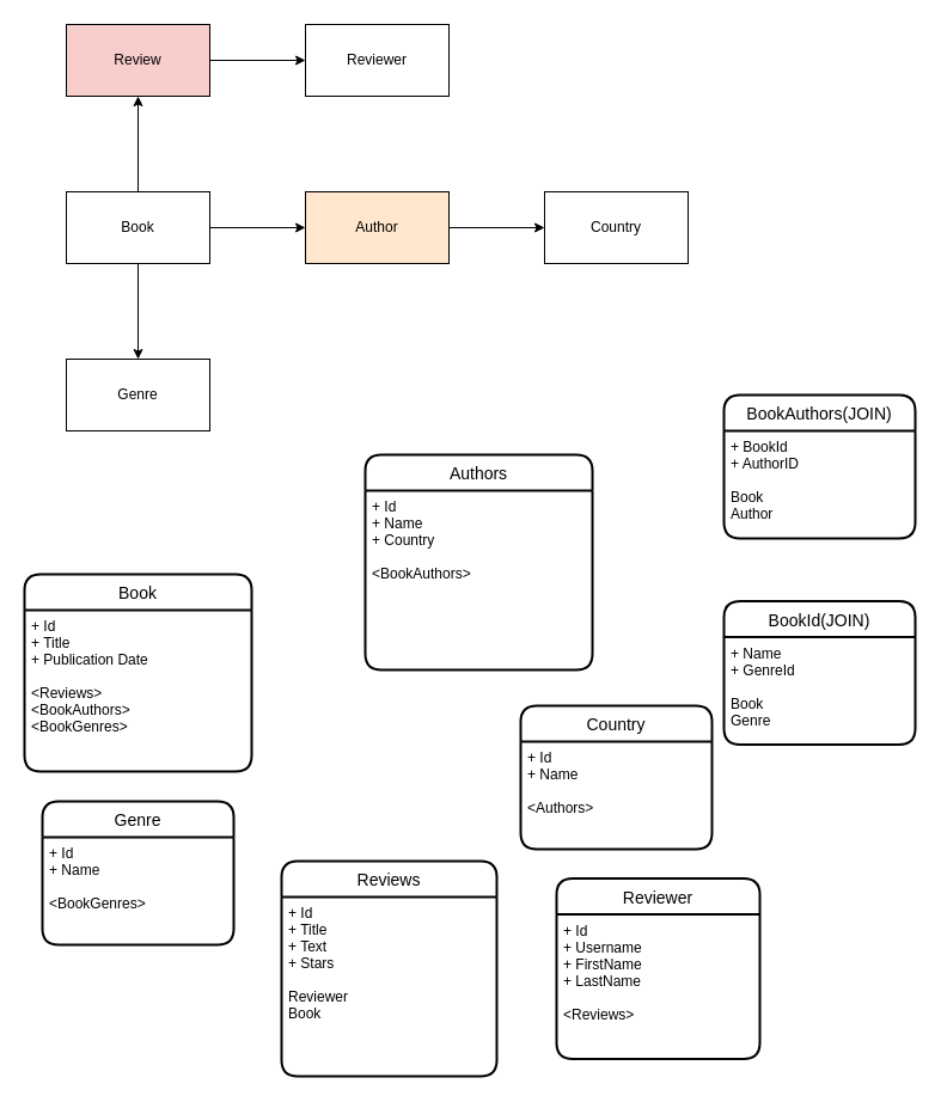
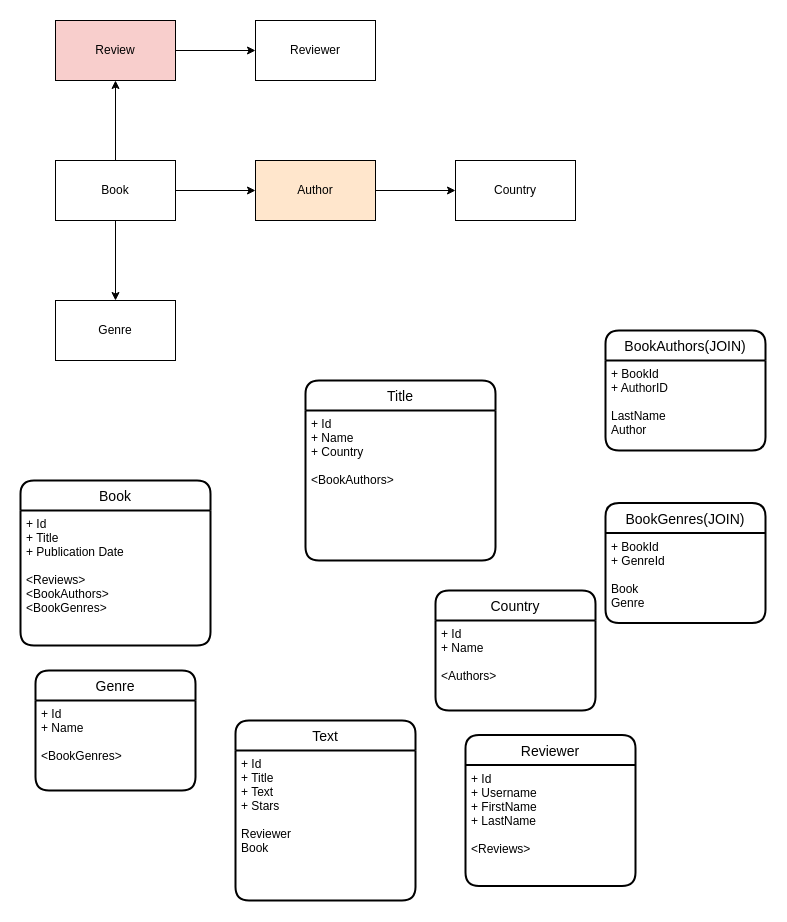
- <mxCell id="18" value="+ BookId&#10;+ AuthorID&#10;&#10;Book&#10;Author" style="align=left;strokeColor=none;fillColor=none;spacingLeft=4;fontSize=12;verticalAlign=top;resizable=0;rotatable=0;part=1;" parent="17" vertex="1"><mxGeometry y="30" width="160" height="90" as="geometry" /></mxCell>
+ <mxCell id="18" value="+ BookId&#10;+ AuthorID&#10;&#10;LastName&#10;Author" style="align=left;strokeColor=none;fillColor=none;spacingLeft=4;fontSize=12;verticalAlign=top;resizable=0;rotatable=0;part=1;" parent="17" vertex="1"><mxGeometry y="30" width="160" height="90" as="geometry" /></mxCell>
- <mxCell id="15" value="Authors" style="swimlane;childLayout=stackLayout;horizontal=1;startSize=30;horizontalStack=0;rounded=1;fontSize=14;fontStyle=0;strokeWidth=2;resizeParent=0;resizeLast=1;shadow=0;dashed=0;align=center;" parent="1" vertex="1"><mxGeometry x="305" y="380" width="190" height="180" as="geometry" /></mxCell>
+ <mxCell id="15" value="Title" style="swimlane;childLayout=stackLayout;horizontal=1;startSize=30;horizontalStack=0;rounded=1;fontSize=14;fontStyle=0;strokeWidth=2;resizeParent=0;resizeLast=1;shadow=0;dashed=0;align=center;" parent="1" vertex="1"><mxGeometry x="305" y="380" width="190" height="180" as="geometry" /></mxCell>
- <mxCell id="19" value="BookId(JOIN)" style="swimlane;childLayout=stackLayout;horizontal=1;startSize=30;horizontalStack=0;rounded=1;fontSize=14;fontStyle=0;strokeWidth=2;resizeParent=0;resizeLast=1;shadow=0;dashed=0;align=center;" parent="1" vertex="1"><mxGeometry x="605" y="502.5" width="160" height="120" as="geometry" /></mxCell>
+ <mxCell id="19" value="BookGenres(JOIN)" style="swimlane;childLayout=stackLayout;horizontal=1;startSize=30;horizontalStack=0;rounded=1;fontSize=14;fontStyle=0;strokeWidth=2;resizeParent=0;resizeLast=1;shadow=0;dashed=0;align=center;" parent="1" vertex="1"><mxGeometry x="605" y="502.5" width="160" height="120" as="geometry" /></mxCell>
- <mxCell id="20" value="+ Name&#10;+ GenreId&#10;&#10;Book&#10;Genre" style="align=left;strokeColor=none;fillColor=none;spacingLeft=4;fontSize=12;verticalAlign=top;resizable=0;rotatable=0;part=1;" parent="19" vertex="1"><mxGeometry y="30" width="160" height="90" as="geometry" /></mxCell>
+ <mxCell id="20" value="+ BookId&#10;+ GenreId&#10;&#10;Book&#10;Genre" style="align=left;strokeColor=none;fillColor=none;spacingLeft=4;fontSize=12;verticalAlign=top;resizable=0;rotatable=0;part=1;" parent="19" vertex="1"><mxGeometry y="30" width="160" height="90" as="geometry" /></mxCell>
- <mxCell id="25" value="Reviews" style="swimlane;childLayout=stackLayout;horizontal=1;startSize=30;horizontalStack=0;rounded=1;fontSize=14;fontStyle=0;strokeWidth=2;resizeParent=0;resizeLast=1;shadow=0;dashed=0;align=center;" parent="1" vertex="1"><mxGeometry x="235" y="720" width="180" height="180" as="geometry" /></mxCell>
+ <mxCell id="25" value="Text" style="swimlane;childLayout=stackLayout;horizontal=1;startSize=30;horizontalStack=0;rounded=1;fontSize=14;fontStyle=0;strokeWidth=2;resizeParent=0;resizeLast=1;shadow=0;dashed=0;align=center;" parent="1" vertex="1"><mxGeometry x="235" y="720" width="180" height="180" as="geometry" /></mxCell>
